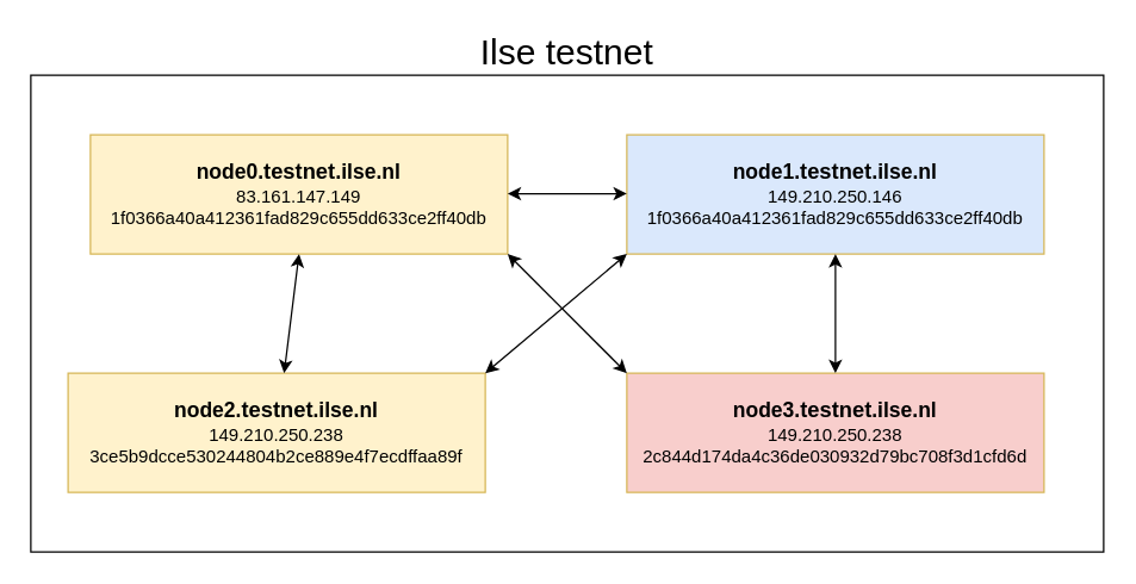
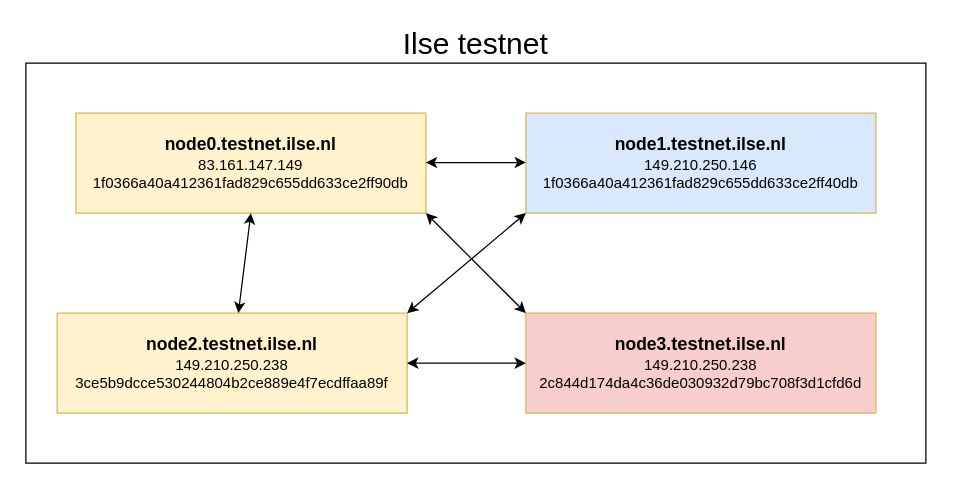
- <mxCell id="3" value="&lt;b&gt;&lt;font style=&quot;font-size: 14px&quot;&gt;node0.&lt;/font&gt;&lt;/b&gt;&lt;span id=&quot;docs-internal-guid-7cc5f453-7fff-6f5f-665c-29763454acb6&quot;&gt;&lt;span style=&quot;font-size: 11pt ; font-family: &amp;#34;arial&amp;#34; ; background-color: transparent ; vertical-align: baseline&quot;&gt;&lt;b&gt;testnet.&lt;/b&gt;&lt;/span&gt;&lt;/span&gt;&lt;b&gt;&lt;font style=&quot;font-size: 14px&quot;&gt;ilse.nl&lt;/font&gt;&lt;/b&gt;&lt;br&gt;&lt;span&gt;83.161.147.149&lt;/span&gt;&lt;br&gt;&lt;span&gt;1f0366a40a412361fad829c655dd633ce2ff40db&lt;/span&gt;" style="rounded=0;whiteSpace=wrap;html=1;fillColor=#fff2cc;strokeColor=#d6b656;" vertex="1" parent="1"><mxGeometry x="60" y="90" width="280" height="80" as="geometry" /></mxCell>
+ <mxCell id="3" value="&lt;b&gt;&lt;font style=&quot;font-size: 14px&quot;&gt;node0.&lt;/font&gt;&lt;/b&gt;&lt;span id=&quot;docs-internal-guid-7cc5f453-7fff-6f5f-665c-29763454acb6&quot;&gt;&lt;span style=&quot;font-size: 11pt ; font-family: &amp;#34;arial&amp;#34; ; background-color: transparent ; vertical-align: baseline&quot;&gt;&lt;b&gt;testnet.&lt;/b&gt;&lt;/span&gt;&lt;/span&gt;&lt;b&gt;&lt;font style=&quot;font-size: 14px&quot;&gt;ilse.nl&lt;/font&gt;&lt;/b&gt;&lt;br&gt;&lt;span&gt;83.161.147.149&lt;/span&gt;&lt;br&gt;&lt;span&gt;1f0366a40a412361fad829c655dd633ce2ff90db&lt;/span&gt;" style="rounded=0;whiteSpace=wrap;html=1;fillColor=#fff2cc;strokeColor=#d6b656;" vertex="1" parent="1"><mxGeometry x="60" y="90" width="280" height="80" as="geometry" /></mxCell>
- <mxCell id="10" value="" style="endArrow=classic;startArrow=classic;html=1;rounded=0;fontSize=24;entryX=0.5;entryY=0;entryDx=0;entryDy=0;exitX=0.5;exitY=1;exitDx=0;exitDy=0;" edge="1" parent="1" source="4" target="6"><mxGeometry width="50" height="50" relative="1" as="geometry"><mxPoint x="350" y="139.5" as="sourcePoint" /><mxPoint x="430" y="139.5" as="targetPoint" /></mxGeometry></mxCell>
+ <mxCell id="8" value="" style="endArrow=classic;startArrow=classic;html=1;rounded=0;fontSize=24;entryX=0;entryY=0.5;entryDx=0;entryDy=0;exitX=1;exitY=0.5;exitDx=0;exitDy=0;" edge="1" parent="1" source="5" target="6"><mxGeometry width="50" height="50" relative="1" as="geometry"><mxPoint x="210" y="260" as="sourcePoint" /><mxPoint x="210" y="180" as="targetPoint" /></mxGeometry></mxCell>
